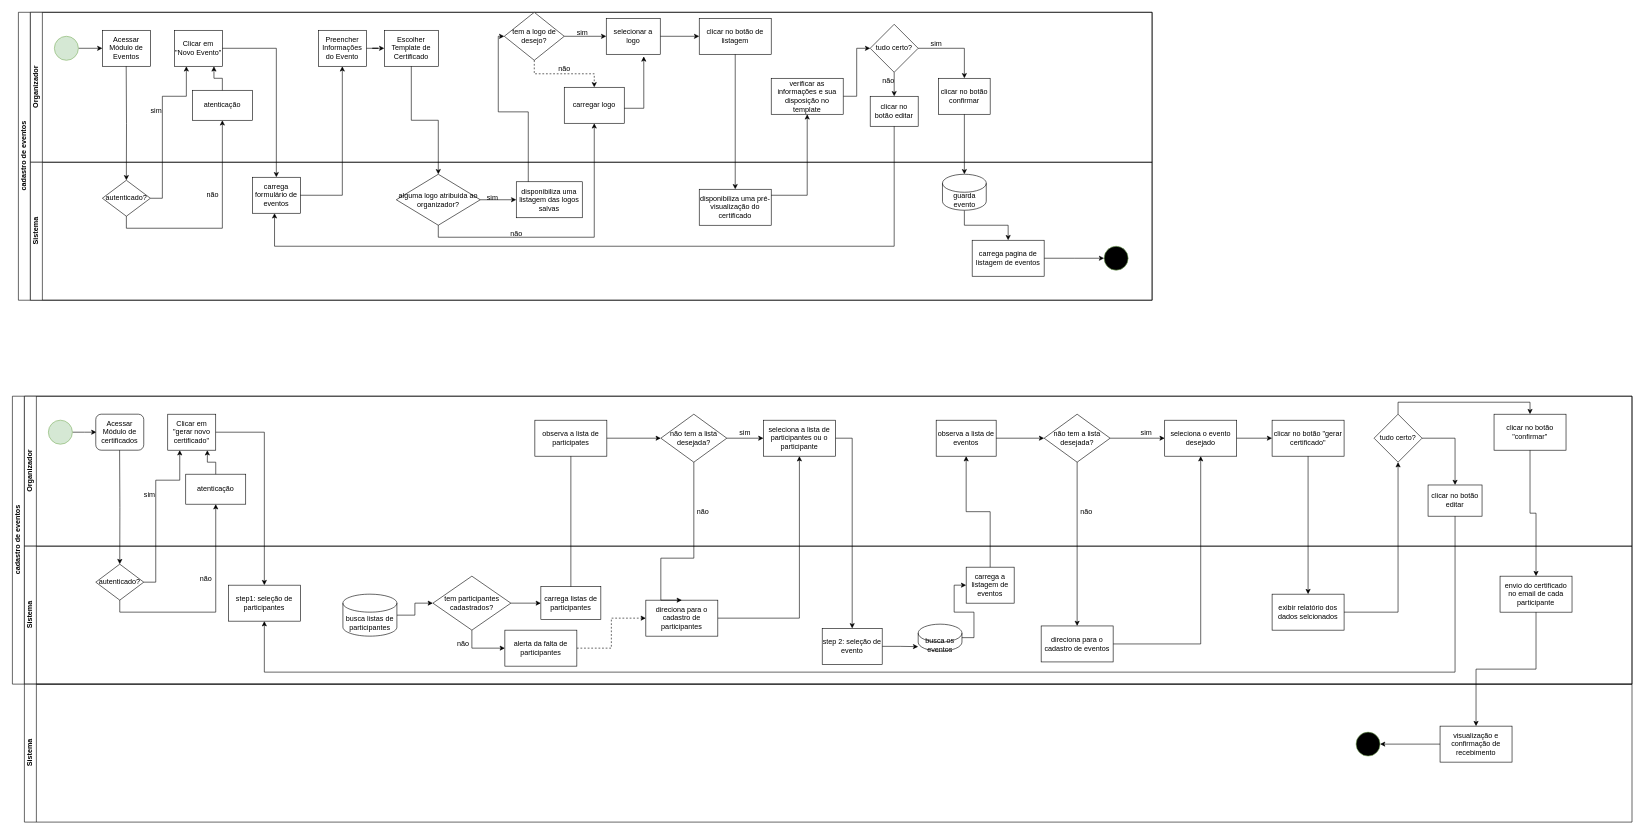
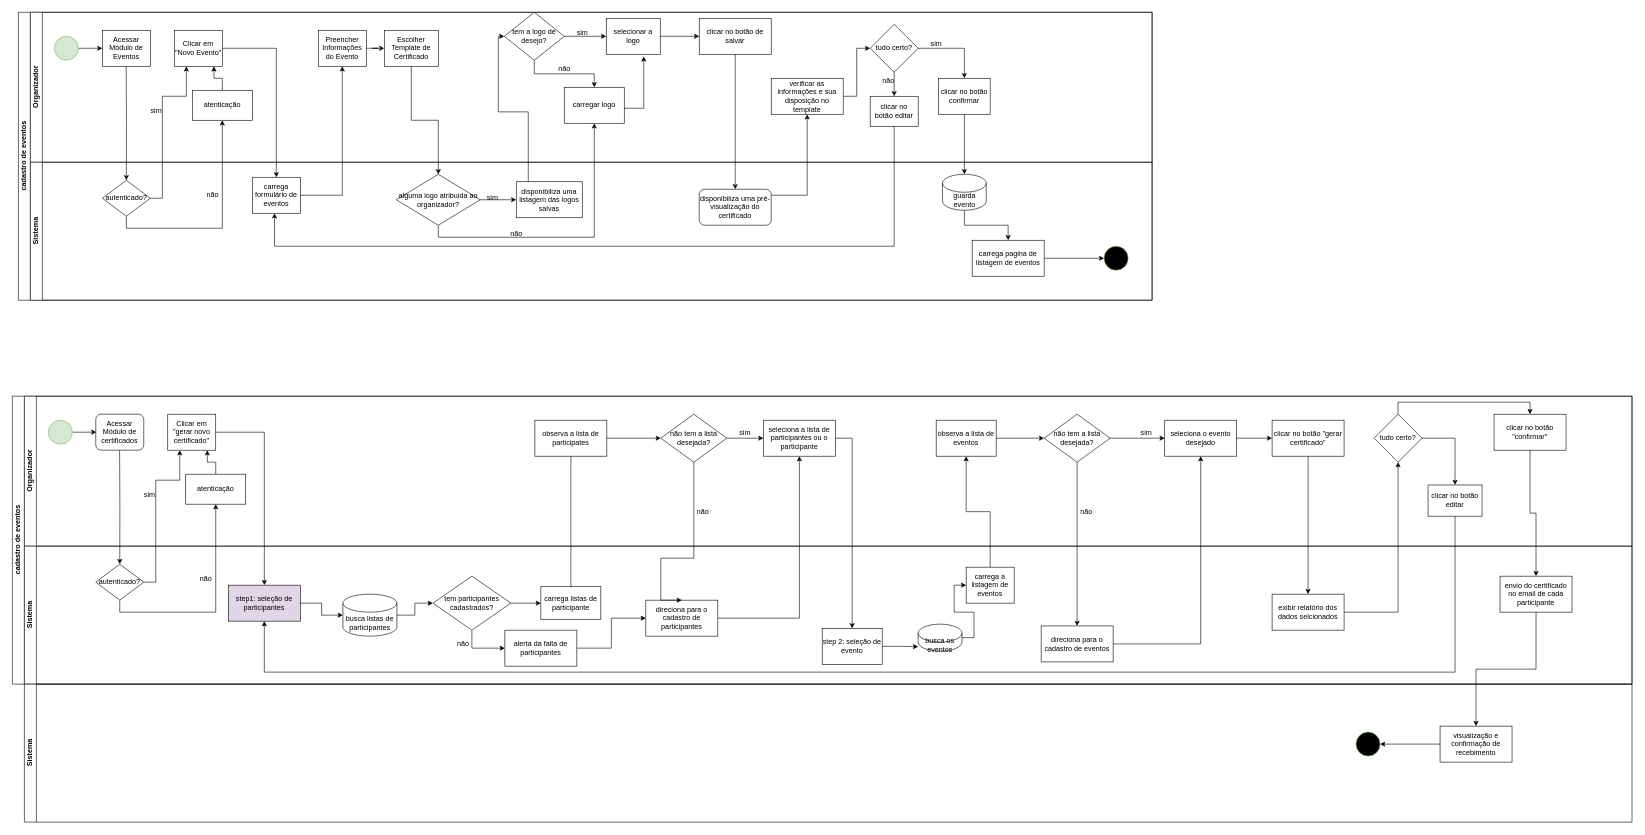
- <mxCell id="22" value="clicar no botão de listagem" style="whiteSpace=wrap;html=1;" vertex="1" parent="3"><mxGeometry x="1115" y="10" width="120" height="60" as="geometry" /></mxCell>
+ <mxCell id="22" value="clicar no botão de salvar" style="whiteSpace=wrap;html=1;" vertex="1" parent="3"><mxGeometry x="1115" y="10" width="120" height="60" as="geometry" /></mxCell>
- <mxCell id="14" value="" style="edgeStyle=orthogonalEdgeStyle;rounded=0;orthogonalLoop=1;jettySize=auto;html=1;dashed=1;" edge="1" parent="3" source="15" target="18"><mxGeometry relative="1" as="geometry" /></mxCell>
+ <mxCell id="14" value="" style="edgeStyle=orthogonalEdgeStyle;rounded=0;orthogonalLoop=1;jettySize=auto;html=1;" edge="1" parent="3" source="15" target="18"><mxGeometry relative="1" as="geometry" /></mxCell>
- <mxCell id="43" value="disponibiliza uma pré-visualização do certificado" style="whiteSpace=wrap;html=1;" vertex="1" parent="34"><mxGeometry x="1115" y="45" width="120" height="60" as="geometry" /></mxCell>
+ <mxCell id="43" value="disponibiliza uma pré-visualização do certificado" style="whiteSpace=wrap;html=1;rounded=1;" vertex="1" parent="34"><mxGeometry x="1115" y="45" width="120" height="60" as="geometry" /></mxCell>
- <mxCell id="110" value="step1: seleção de participantes" style="whiteSpace=wrap;html=1;" vertex="1" parent="72"><mxGeometry x="340" y="65" width="120" height="60" as="geometry" /></mxCell>
+ <mxCell id="110" value="step1: seleção de participantes" style="whiteSpace=wrap;html=1;fillColor=#e1d5e7;" vertex="1" parent="72"><mxGeometry x="340" y="65" width="120" height="60" as="geometry" /></mxCell>
- <mxCell id="100" value="carrega listas de participantes" style="whiteSpace=wrap;html=1;" vertex="1" parent="72"><mxGeometry x="861" y="67.5" width="100" height="55" as="geometry" /></mxCell>
+ <mxCell id="100" value="carrega listas de participante" style="whiteSpace=wrap;html=1;" vertex="1" parent="72"><mxGeometry x="861" y="67.5" width="100" height="55" as="geometry" /></mxCell>
+ <mxCell id="111" style="edgeStyle=orthogonalEdgeStyle;rounded=0;orthogonalLoop=1;jettySize=auto;html=1;exitX=1;exitY=0.5;exitDx=0;exitDy=0;entryX=0;entryY=0.5;entryDx=0;entryDy=0;entryPerimeter=0;" edge="1" parent="72" source="110" target="91"><mxGeometry relative="1" as="geometry" /></mxCell>
- <mxCell id="101" value="" style="edgeStyle=orthogonalEdgeStyle;rounded=0;orthogonalLoop=1;jettySize=auto;html=1;dashed=1;" edge="1" parent="72" source="102" target="104"><mxGeometry relative="1" as="geometry" /></mxCell>
+ <mxCell id="101" value="" style="edgeStyle=orthogonalEdgeStyle;rounded=0;orthogonalLoop=1;jettySize=auto;html=1;" edge="1" parent="72" source="102" target="104"><mxGeometry relative="1" as="geometry" /></mxCell>
